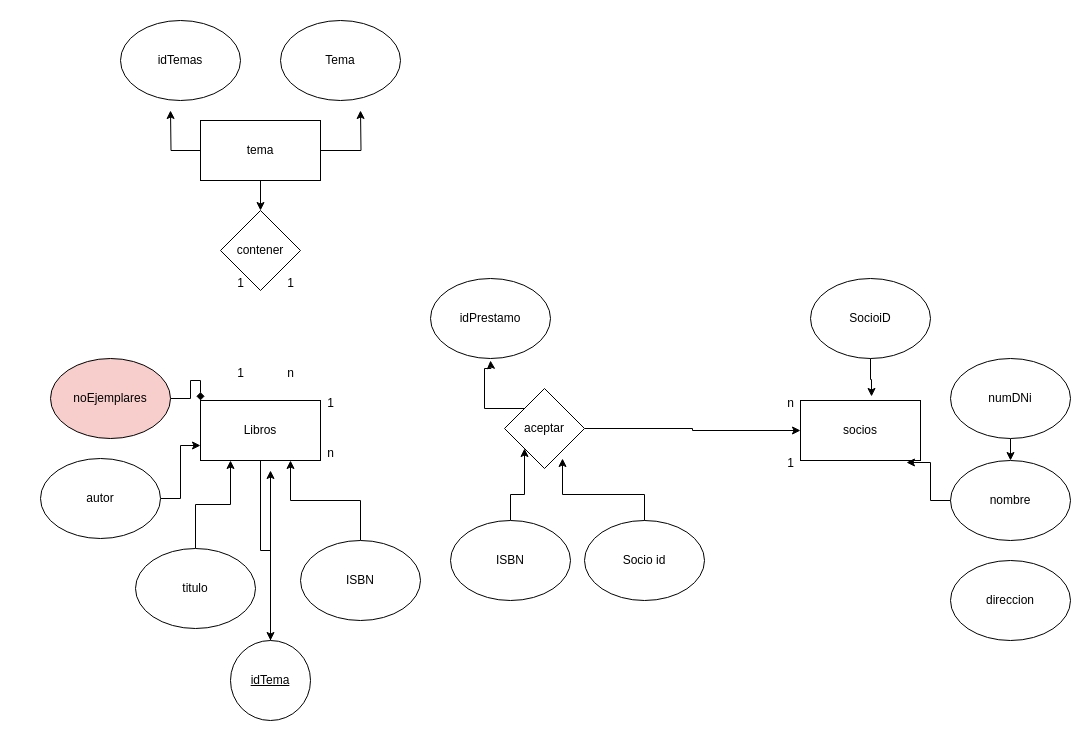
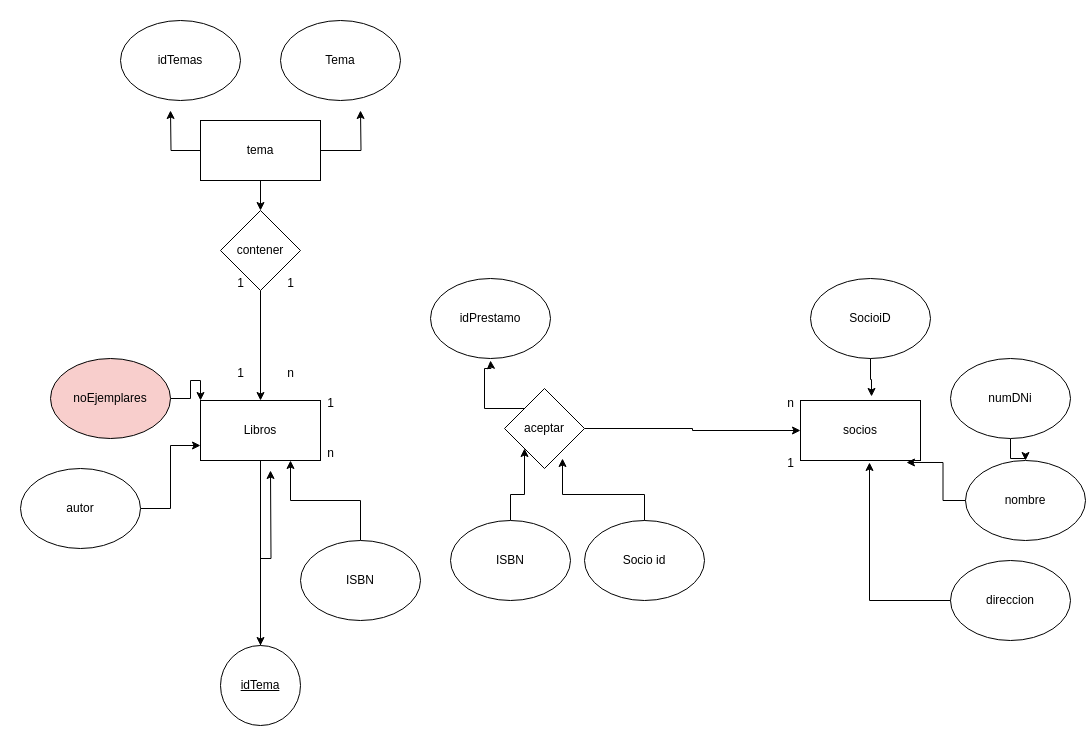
+ <mxCell id="8" style="edgeStyle=orthogonalEdgeStyle;rounded=0;orthogonalLoop=1;jettySize=auto;html=1;entryX=0.5;entryY=0;entryDx=0;entryDy=0;" edge="1" parent="1" source="9" target="11"><mxGeometry relative="1" as="geometry" /></mxCell>
- <mxCell id="26" style="edgeStyle=orthogonalEdgeStyle;rounded=0;orthogonalLoop=1;jettySize=auto;html=1;entryX=0;entryY=0;entryDx=0;entryDy=0;endArrow=diamond;" edge="1" parent="1" source="27" target="11"><mxGeometry relative="1" as="geometry" /></mxCell>
+ <mxCell id="26" style="edgeStyle=orthogonalEdgeStyle;rounded=0;orthogonalLoop=1;jettySize=auto;html=1;entryX=0;entryY=0;entryDx=0;entryDy=0;" edge="1" parent="1" source="27" target="11"><mxGeometry relative="1" as="geometry" /></mxCell>
- <mxCell id="29" value="autor" style="ellipse;whiteSpace=wrap;html=1;" vertex="1" parent="1"><mxGeometry x="40" y="458" width="120" height="80" as="geometry" /></mxCell>
+ <mxCell id="29" value="autor" style="ellipse;whiteSpace=wrap;html=1;" vertex="1" parent="1"><mxGeometry x="20" y="468" width="120" height="80" as="geometry" /></mxCell>
- <mxCell id="24" value="nombre" style="ellipse;whiteSpace=wrap;html=1;" vertex="1" parent="1"><mxGeometry x="950" y="460" width="120" height="80" as="geometry" /></mxCell>
+ <mxCell id="24" value="nombre" style="ellipse;whiteSpace=wrap;html=1;" vertex="1" parent="1"><mxGeometry x="965" y="460" width="120" height="80" as="geometry" /></mxCell>
- <mxCell id="30" style="edgeStyle=orthogonalEdgeStyle;rounded=0;orthogonalLoop=1;jettySize=auto;html=1;entryX=0.25;entryY=1;entryDx=0;entryDy=0;" edge="1" parent="1" source="31" target="11"><mxGeometry relative="1" as="geometry" /></mxCell>
+ <mxCell id="46" style="edgeStyle=orthogonalEdgeStyle;rounded=0;orthogonalLoop=1;jettySize=auto;html=1;entryX=0.575;entryY=1.033;entryDx=0;entryDy=0;entryPerimeter=0;" edge="1" parent="1" source="25" target="12"><mxGeometry relative="1" as="geometry" /></mxCell>
- <mxCell id="31" value="titulo" style="ellipse;whiteSpace=wrap;html=1;" vertex="1" parent="1"><mxGeometry x="135" y="548" width="120" height="80" as="geometry" /></mxCell>
- <mxCell id="39" value="&lt;u&gt;idTema&lt;/u&gt;" style="ellipse;whiteSpace=wrap;html=1;" vertex="1" parent="1"><mxGeometry x="230" y="640" width="80" height="80" as="geometry" /></mxCell>
+ <mxCell id="39" value="&lt;u&gt;idTema&lt;/u&gt;" style="ellipse;whiteSpace=wrap;html=1;" vertex="1" parent="1"><mxGeometry x="220" y="645" width="80" height="80" as="geometry" /></mxCell>
